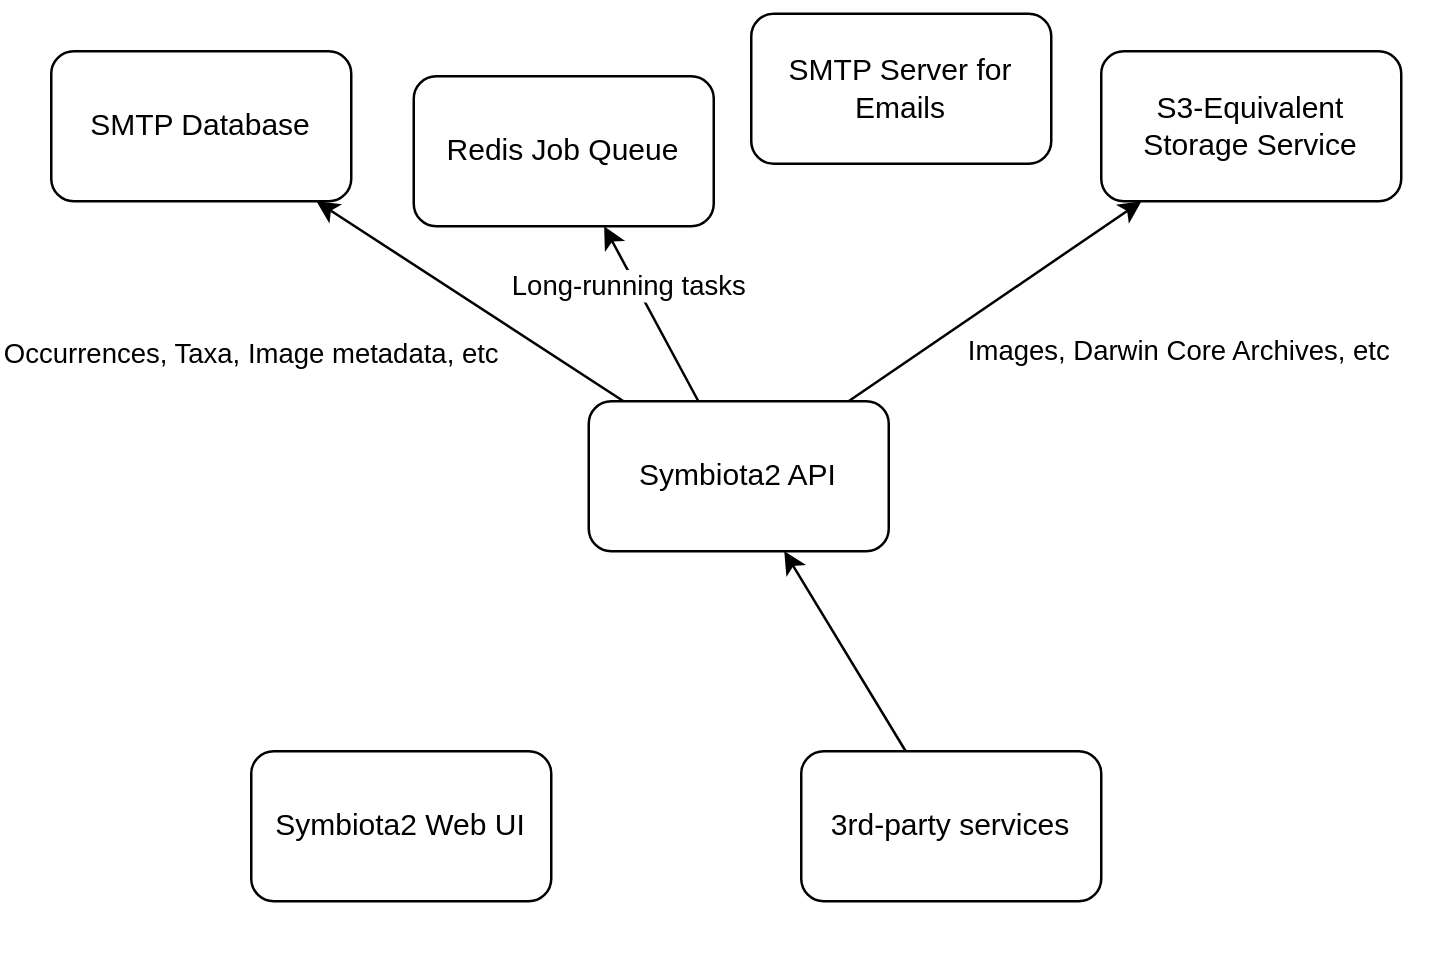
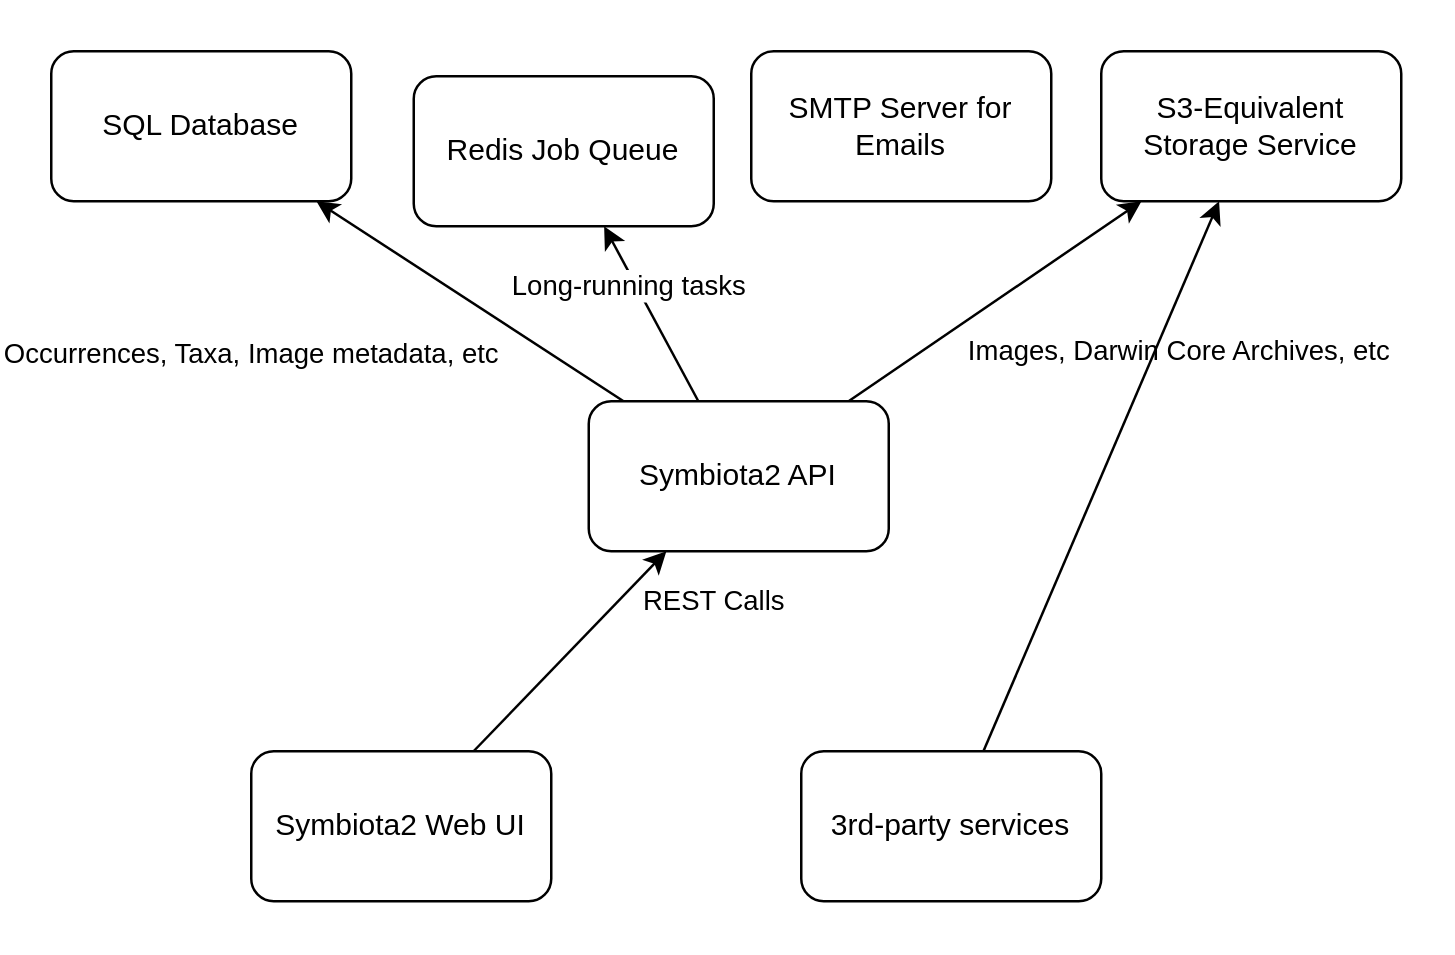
- <mxCell id="4" value="SMTP Server for Emails" style="rounded=1;whiteSpace=wrap;html=1;" vertex="1" parent="1"><mxGeometry x="300" y="5" width="120" height="60" as="geometry" /></mxCell>
+ <mxCell id="4" value="SMTP Server for Emails" style="rounded=1;whiteSpace=wrap;html=1;" vertex="1" parent="1"><mxGeometry x="300" y="20" width="120" height="60" as="geometry" /></mxCell>
- <mxCell id="2" value="SMTP Database" style="rounded=1;whiteSpace=wrap;html=1;" vertex="1" parent="1"><mxGeometry x="20" y="20" width="120" height="60" as="geometry" /></mxCell>
+ <mxCell id="2" value="SQL Database" style="rounded=1;whiteSpace=wrap;html=1;" vertex="1" parent="1"><mxGeometry x="20" y="20" width="120" height="60" as="geometry" /></mxCell>
+ <mxCell id="13" style="edgeStyle=none;rounded=0;orthogonalLoop=1;jettySize=auto;html=1;" edge="1" parent="1" source="15" target="12"><mxGeometry relative="1" as="geometry" /></mxCell>
+ <mxCell id="14" value="REST Calls" style="edgeLabel;html=1;align=center;verticalAlign=middle;resizable=0;points=[];" vertex="1" connectable="0" parent="13"><mxGeometry x="0.35" y="2" relative="1" as="geometry"><mxPoint x="45" y="-5" as="offset" /></mxGeometry></mxCell>
- <mxCell id="16" style="edgeStyle=none;rounded=0;orthogonalLoop=1;jettySize=auto;html=1;" edge="1" parent="1" source="17" target="12"><mxGeometry relative="1" as="geometry" /></mxCell>
+ <mxCell id="16" style="edgeStyle=none;rounded=0;orthogonalLoop=1;jettySize=auto;html=1;" edge="1" parent="1" source="17" target="5"><mxGeometry relative="1" as="geometry" /></mxCell>
